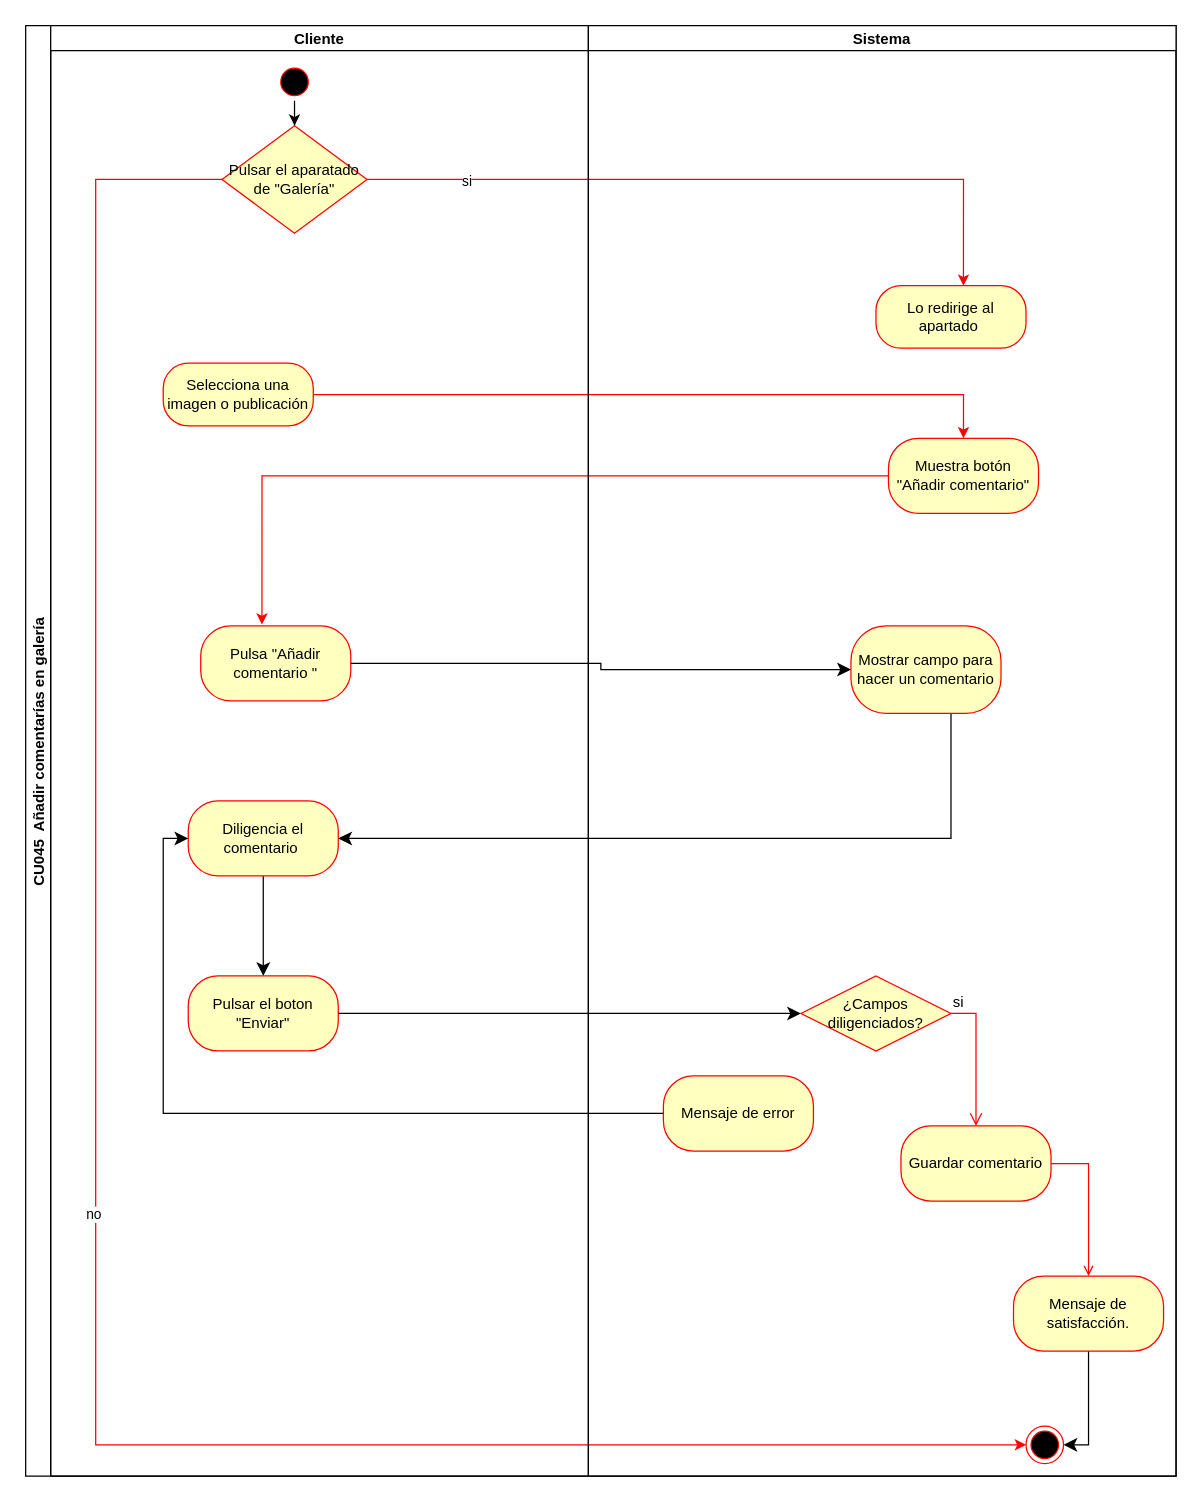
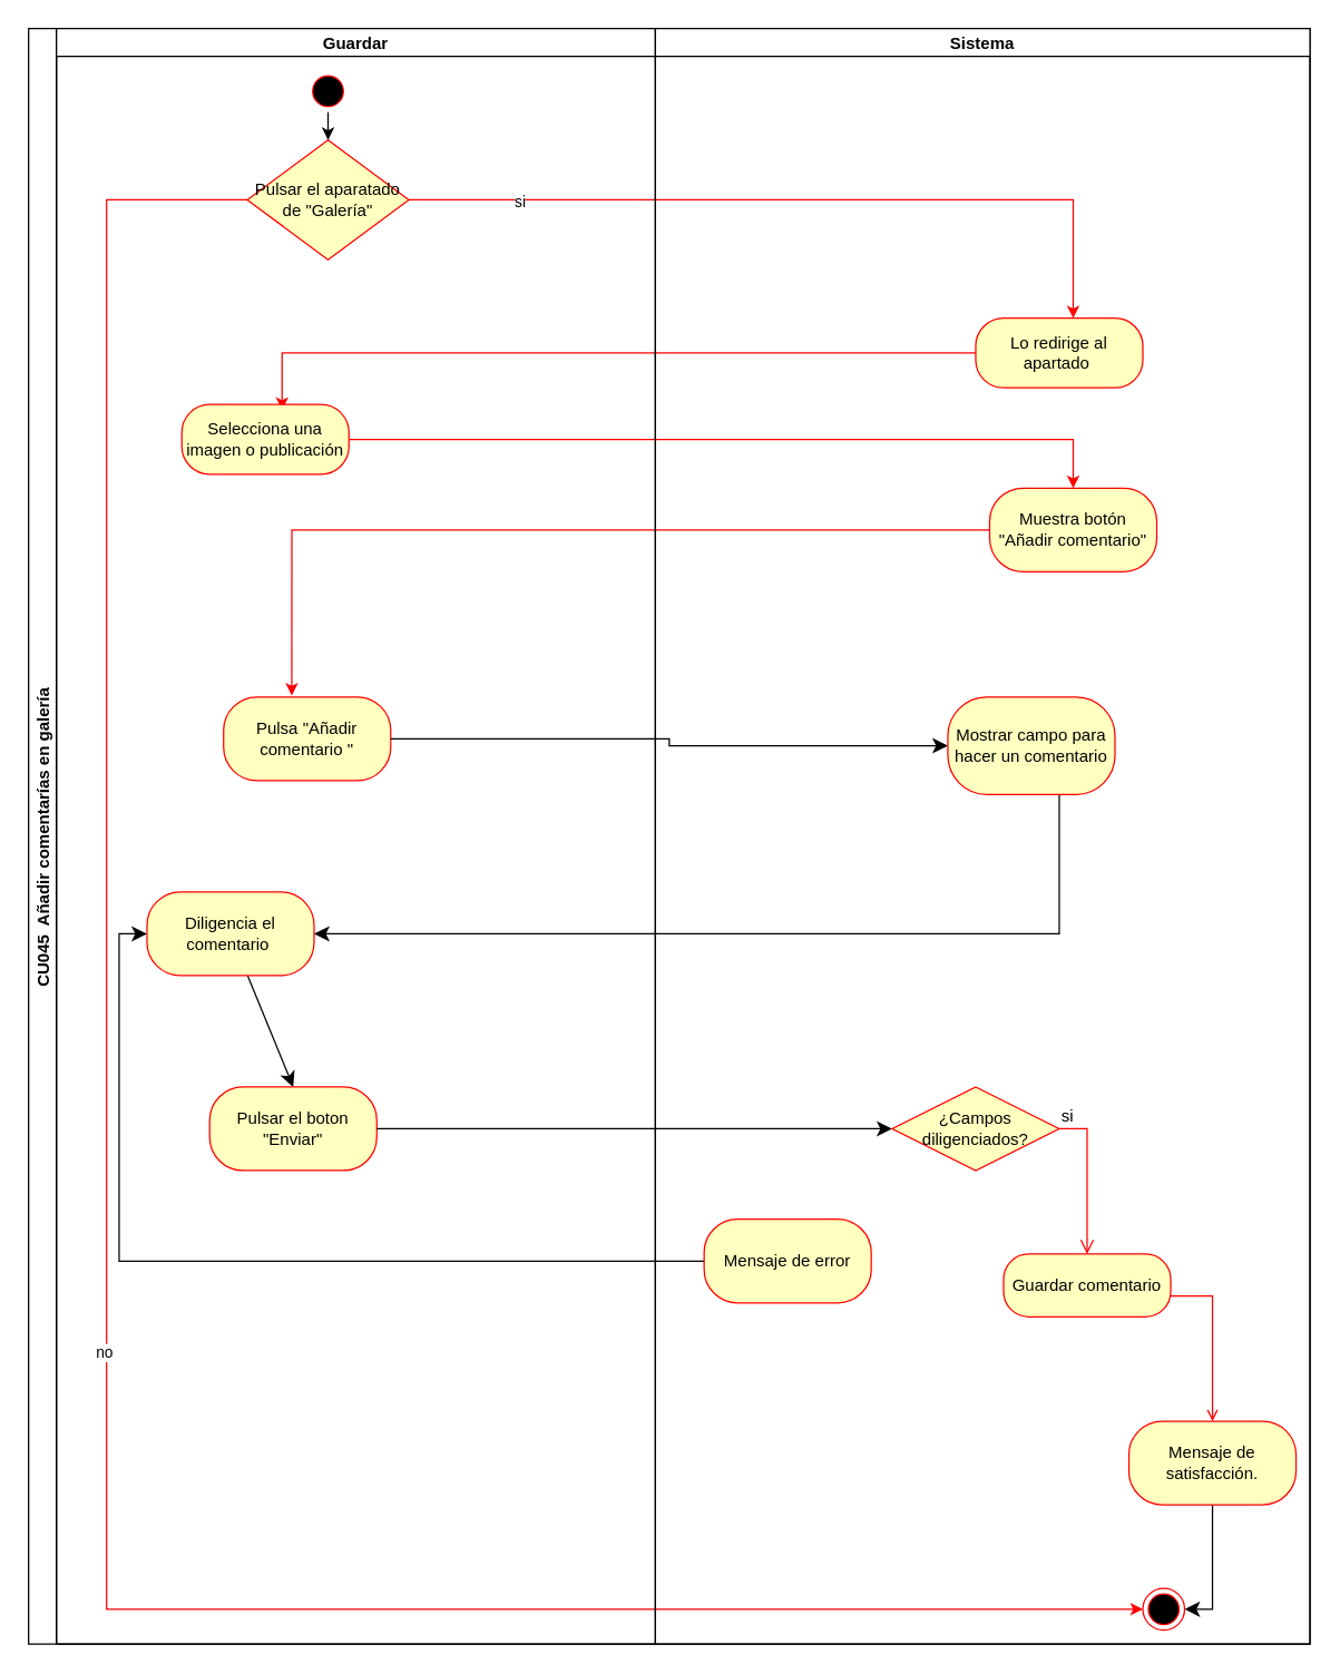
- <mxCell id="9" value="Cliente" style="swimlane;startSize=20;" vertex="1" parent="2"><mxGeometry x="20" width="430" height="1160" as="geometry" /></mxCell>
+ <mxCell id="9" value="Guardar" style="swimlane;startSize=20;" vertex="1" parent="2"><mxGeometry x="20" width="430" height="1160" as="geometry" /></mxCell>
+ <mxCell id="6" style="edgeStyle=orthogonalEdgeStyle;rounded=0;orthogonalLoop=1;jettySize=auto;html=1;entryX=0.6;entryY=0.076;entryDx=0;entryDy=0;entryPerimeter=0;strokeColor=#FF0000;" edge="1" parent="2" source="23" target="13"><mxGeometry relative="1" as="geometry"><mxPoint x="574.4" y="328.75" as="targetPoint" /></mxGeometry></mxCell>
- <mxCell id="16" value="Diligencia el comentario&amp;nbsp;" style="rounded=1;whiteSpace=wrap;html=1;fillColor=#ffffc0;strokeColor=#ff0000;fontColor=#000000;arcSize=40;" vertex="1" parent="9"><mxGeometry x="110" y="620" width="120" height="60" as="geometry" /></mxCell>
+ <mxCell id="16" value="Diligencia el comentario&amp;nbsp;" style="rounded=1;whiteSpace=wrap;html=1;fillColor=#ffffc0;strokeColor=#ff0000;fontColor=#000000;arcSize=40;" vertex="1" parent="9"><mxGeometry x="65" y="620" width="120" height="60" as="geometry" /></mxCell>
- <mxCell id="30" value="Mensaje de error" style="whiteSpace=wrap;html=1;fillColor=#ffffc0;strokeColor=#ff0000;fontColor=#000000;rounded=1;arcSize=40;" vertex="1" parent="21"><mxGeometry x="60" y="840" width="120" height="60" as="geometry" /></mxCell>
+ <mxCell id="30" value="Mensaje de error" style="whiteSpace=wrap;html=1;fillColor=#ffffc0;strokeColor=#ff0000;fontColor=#000000;rounded=1;arcSize=40;" vertex="1" parent="21"><mxGeometry x="35" y="855" width="120" height="60" as="geometry" /></mxCell>
- <mxCell id="25" value="Guardar comentario" style="whiteSpace=wrap;html=1;fillColor=#ffffc0;strokeColor=#ff0000;fontColor=#000000;rounded=1;arcSize=40;" vertex="1" parent="21"><mxGeometry x="250" y="880" width="120" height="60" as="geometry" /></mxCell>
+ <mxCell id="25" value="Guardar comentario" style="whiteSpace=wrap;html=1;fillColor=#ffffc0;strokeColor=#ff0000;fontColor=#000000;rounded=1;arcSize=40;" vertex="1" parent="21"><mxGeometry x="250" y="880" width="120" height="45" as="geometry" /></mxCell>
